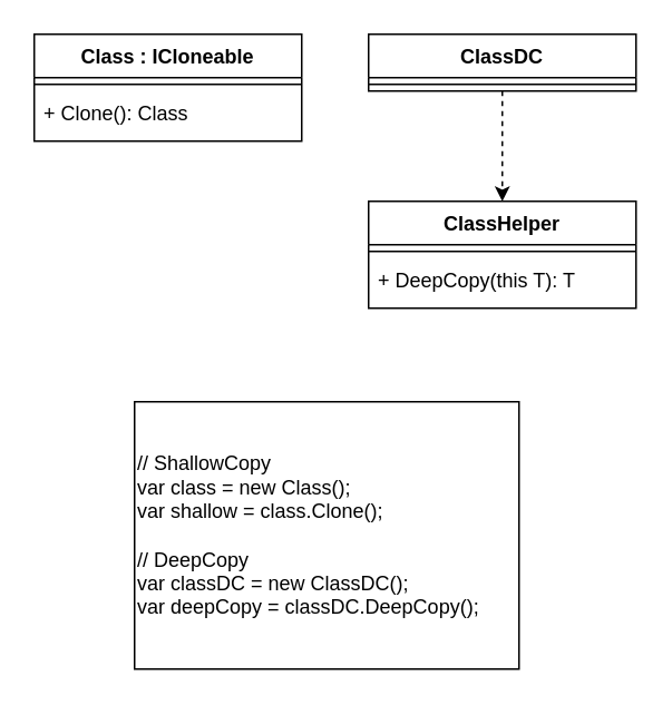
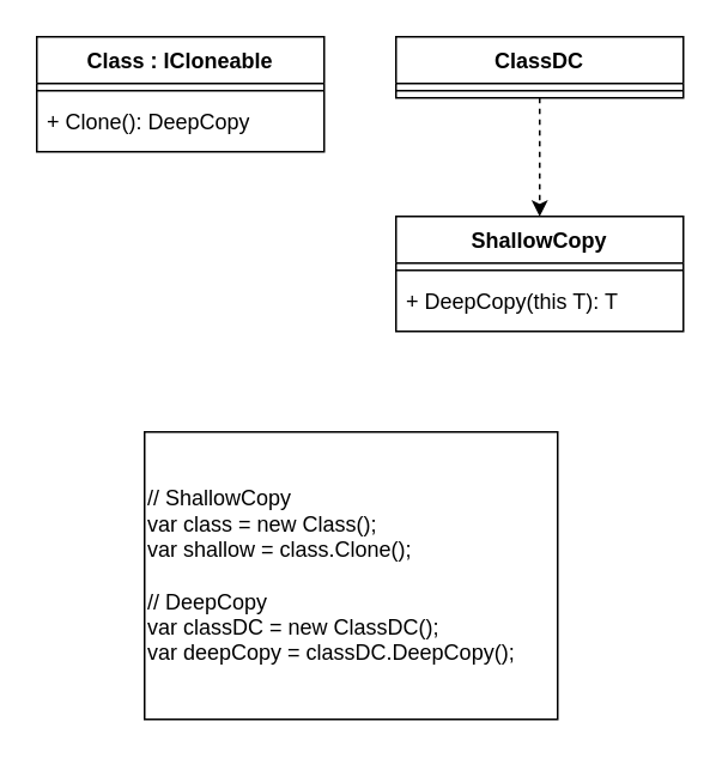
- <mxCell id="4" value="+ Clone(): Class" style="text;align=left;verticalAlign=top;spacingLeft=4;spacingRight=4;overflow=hidden;rotatable=0;points=[[0,0.5],[1,0.5]];portConstraint=eastwest;whiteSpace=wrap;" parent="2" vertex="1"><mxGeometry y="34" width="160" height="30" as="geometry" /></mxCell>
+ <mxCell id="4" value="+ Clone(): DeepCopy" style="text;align=left;verticalAlign=top;spacingLeft=4;spacingRight=4;overflow=hidden;rotatable=0;points=[[0,0.5],[1,0.5]];portConstraint=eastwest;whiteSpace=wrap;" parent="2" vertex="1"><mxGeometry y="34" width="160" height="30" as="geometry" /></mxCell>
- <mxCell id="9" value="ClassHelper" style="swimlane;fontStyle=1;align=center;verticalAlign=top;childLayout=stackLayout;horizontal=1;startSize=26;horizontalStack=0;resizeParent=1;resizeParentMax=0;resizeLast=0;collapsible=1;marginBottom=0;labelBackgroundColor=#ffffff;" vertex="1" parent="1"><mxGeometry x="220" y="120" width="160" height="64" as="geometry" /></mxCell>
+ <mxCell id="9" value="ShallowCopy" style="swimlane;fontStyle=1;align=center;verticalAlign=top;childLayout=stackLayout;horizontal=1;startSize=26;horizontalStack=0;resizeParent=1;resizeParentMax=0;resizeLast=0;collapsible=1;marginBottom=0;labelBackgroundColor=#ffffff;" vertex="1" parent="1"><mxGeometry x="220" y="120" width="160" height="64" as="geometry" /></mxCell>
